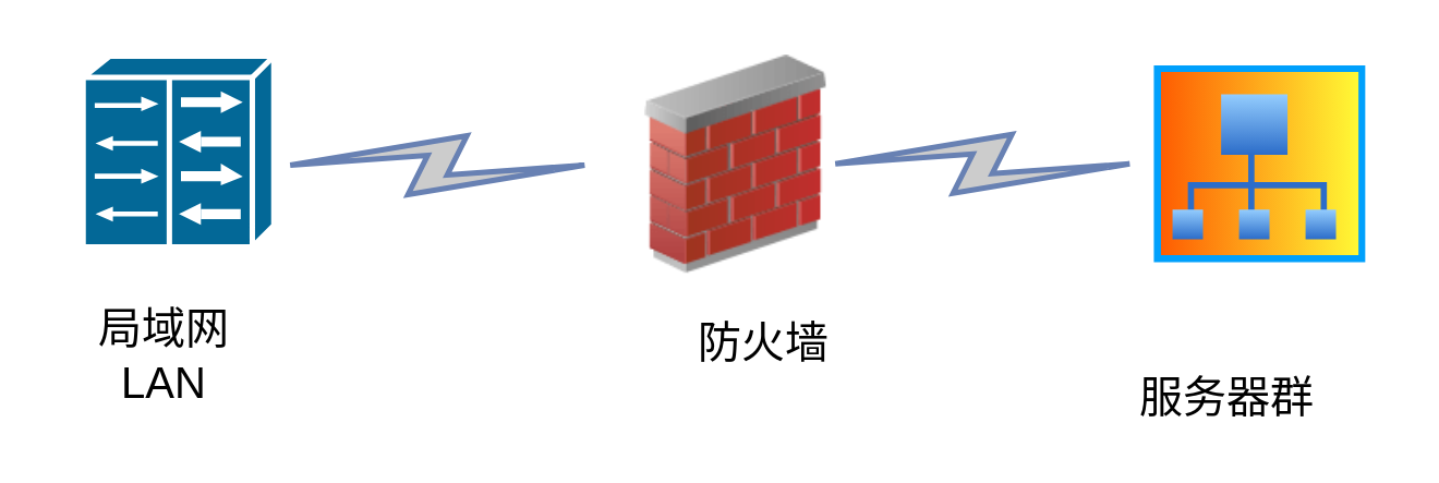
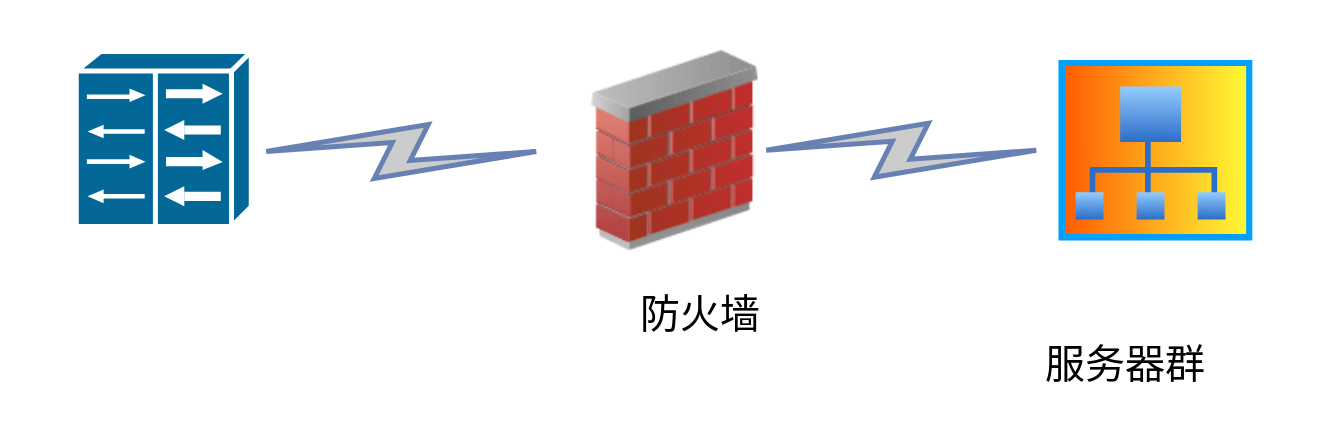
- <mxCell id="5" value="局域网LAN" style="text;html=1;strokeColor=none;fillColor=none;align=center;verticalAlign=middle;whiteSpace=wrap;rounded=0;fontSize=16;" vertex="1" parent="1"><mxGeometry x="20" y="120" width="80" height="20" as="geometry" /></mxCell>
